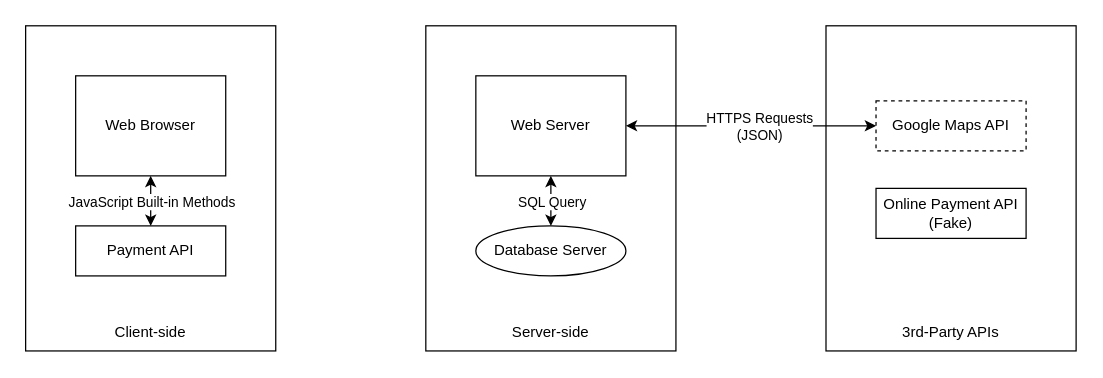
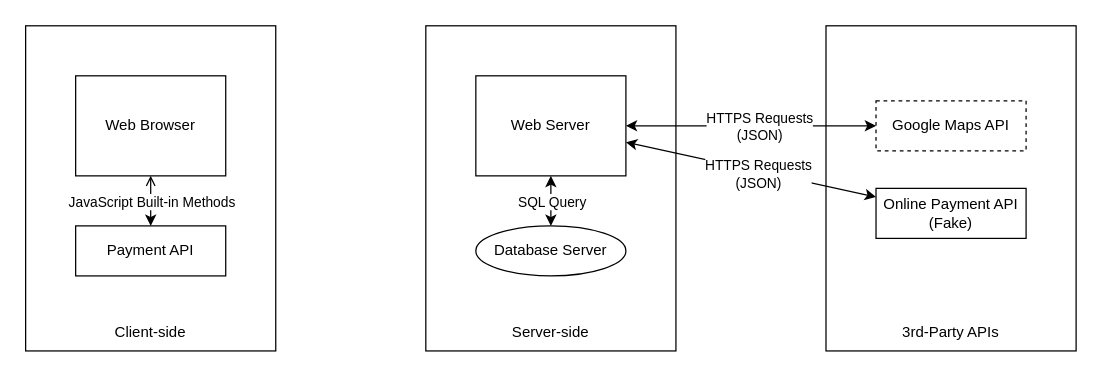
+ <mxCell id="18" value="" style="endArrow=classic;startArrow=classic;html=1;rounded=0;" parent="1" source="17" target="5" edge="1"><mxGeometry width="50" height="50" relative="1" as="geometry"><mxPoint x="860" y="177" as="sourcePoint" /><mxPoint x="670" y="180" as="targetPoint" /></mxGeometry></mxCell>
+ <mxCell id="19" value="HTTPS Requests&lt;br&gt;(JSON)" style="edgeLabel;html=1;align=center;verticalAlign=middle;resizable=0;points=[];" parent="18" vertex="1" connectable="0"><mxGeometry x="-0.167" relative="1" as="geometry"><mxPoint x="-11" as="offset" /></mxGeometry></mxCell>
- <mxCell id="10" value="" style="endArrow=classic;startArrow=classic;html=1;rounded=0;" parent="1" source="7" target="4" edge="1"><mxGeometry width="50" height="50" relative="1" as="geometry"><mxPoint x="340" y="260" as="sourcePoint" /><mxPoint x="390" y="210" as="targetPoint" /></mxGeometry></mxCell>
+ <mxCell id="10" value="" style="endArrow=open;startArrow=classic;html=1;rounded=0;" parent="1" source="7" target="4" edge="1"><mxGeometry width="50" height="50" relative="1" as="geometry"><mxPoint x="340" y="260" as="sourcePoint" /><mxPoint x="390" y="210" as="targetPoint" /></mxGeometry></mxCell>
